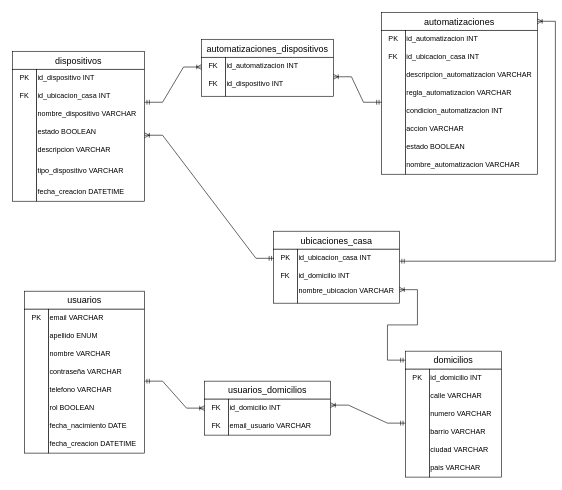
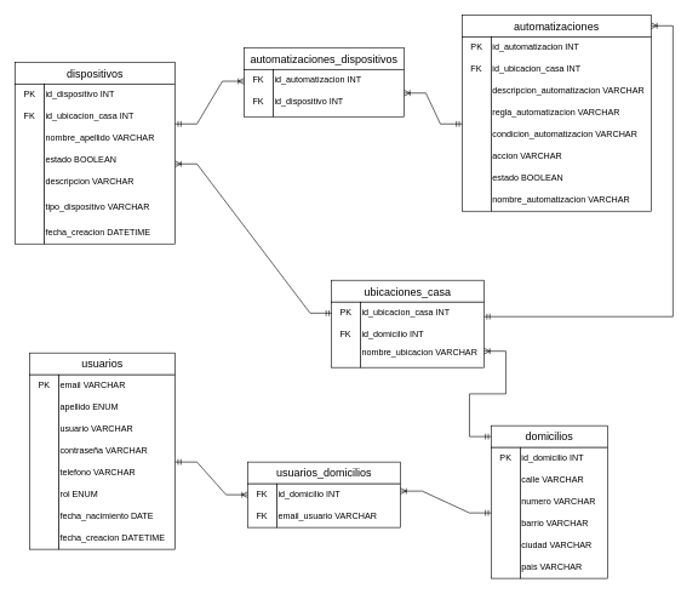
- <mxCell id="61" value="condicion_automatizacion INT" style="text;html=1;align=left;verticalAlign=middle;whiteSpace=wrap;rounded=0;" parent="1" vertex="1"><mxGeometry x="675" y="180" width="210" height="10" as="geometry" /></mxCell>
+ <mxCell id="61" value="condicion_automatizacion VARCHAR" style="text;html=1;align=left;verticalAlign=middle;whiteSpace=wrap;rounded=0;" parent="1" vertex="1"><mxGeometry x="675" y="180" width="210" height="10" as="geometry" /></mxCell>
- <mxCell id="39" value="nombre_dispositivo VARCHAR" style="text;html=1;align=left;verticalAlign=middle;whiteSpace=wrap;rounded=0;" parent="1" vertex="1"><mxGeometry x="60" y="185" width="170" height="10" as="geometry" /></mxCell>
+ <mxCell id="39" value="nombre_apellido VARCHAR" style="text;html=1;align=left;verticalAlign=middle;whiteSpace=wrap;rounded=0;" parent="1" vertex="1"><mxGeometry x="60" y="185" width="170" height="10" as="geometry" /></mxCell>
- <mxCell id="5" value="nombre VARCHAR" style="text;html=1;align=left;verticalAlign=middle;whiteSpace=wrap;rounded=0;" parent="1" vertex="1"><mxGeometry x="80" y="585" width="120" height="10" as="geometry" /></mxCell>
+ <mxCell id="5" value="usuario VARCHAR" style="text;html=1;align=left;verticalAlign=middle;whiteSpace=wrap;rounded=0;" parent="1" vertex="1"><mxGeometry x="80" y="585" width="120" height="10" as="geometry" /></mxCell>
- <mxCell id="10" value="rol BOOLEAN" style="text;html=1;align=left;verticalAlign=middle;whiteSpace=wrap;rounded=0;" parent="1" vertex="1"><mxGeometry x="80" y="675" width="110" height="10" as="geometry" /></mxCell>
+ <mxCell id="10" value="rol ENUM" style="text;html=1;align=left;verticalAlign=middle;whiteSpace=wrap;rounded=0;" parent="1" vertex="1"><mxGeometry x="80" y="675" width="110" height="10" as="geometry" /></mxCell>
